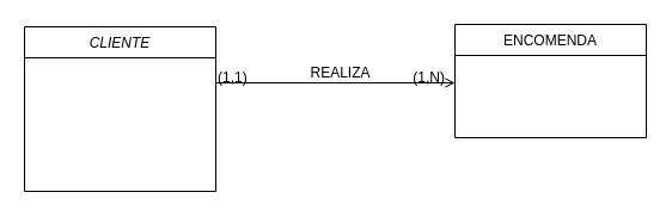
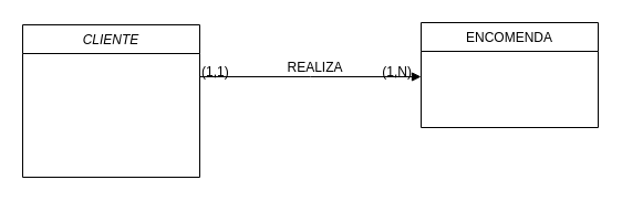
- <mxCell id="2" value="" style="endArrow=open;shadow=0;strokeWidth=1;rounded=0;endFill=1;edgeStyle=elbowEdgeStyle;elbow=vertical;" edge="1" parent="1" source="6" target="7"><mxGeometry x="0.5" y="41" relative="1" as="geometry"><mxPoint x="250" y="94" as="sourcePoint" /><mxPoint x="410" y="94" as="targetPoint" /><mxPoint x="-40" y="32" as="offset" /></mxGeometry></mxCell>
+ <mxCell id="2" value="" style="endArrow=block;shadow=0;strokeWidth=1;rounded=0;endFill=1;edgeStyle=elbowEdgeStyle;elbow=vertical;" edge="1" parent="1" source="6" target="7"><mxGeometry x="0.5" y="41" relative="1" as="geometry"><mxPoint x="250" y="94" as="sourcePoint" /><mxPoint x="410" y="94" as="targetPoint" /><mxPoint x="-40" y="32" as="offset" /></mxGeometry></mxCell>
